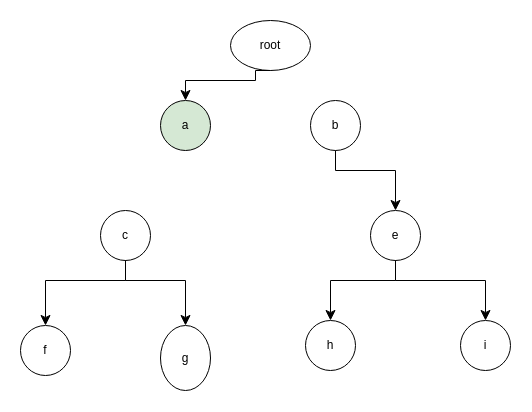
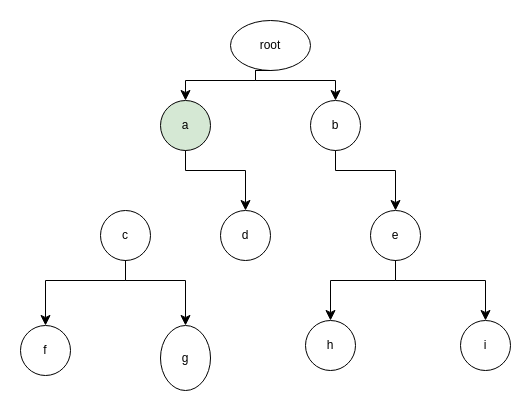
+ <mxCell id="13" value="" style="edgeStyle=segmentEdgeStyle;endArrow=classic;html=1;curved=0;rounded=0;endSize=8;startSize=8;exitX=0.5;exitY=1;exitDx=0;exitDy=0;entryX=0.5;entryY=0;entryDx=0;entryDy=0;" edge="1" parent="1" source="2" target="4"><mxGeometry width="50" height="50" relative="1" as="geometry"><mxPoint x="265" y="80" as="sourcePoint" /><mxPoint x="195" y="110" as="targetPoint" /><Array as="points"><mxPoint x="255" y="80" /><mxPoint x="335" y="80" /></Array></mxGeometry></mxCell>
+ <mxCell id="16" value="" style="edgeStyle=segmentEdgeStyle;endArrow=classic;html=1;curved=0;rounded=0;endSize=8;startSize=8;exitX=0.5;exitY=1;exitDx=0;exitDy=0;entryX=0.5;entryY=0;entryDx=0;entryDy=0;" edge="1" parent="1" source="3" target="11"><mxGeometry width="50" height="50" relative="1" as="geometry"><mxPoint x="295" y="110" as="sourcePoint" /><mxPoint x="225" y="140" as="targetPoint" /><Array as="points"><mxPoint x="185" y="170" /><mxPoint x="245" y="170" /></Array></mxGeometry></mxCell>
+ <mxCell id="11" value="d" style="ellipse;whiteSpace=wrap;html=1;aspect=fixed;" vertex="1" parent="1"><mxGeometry x="220" y="210" width="50" height="50" as="geometry" /></mxCell>
